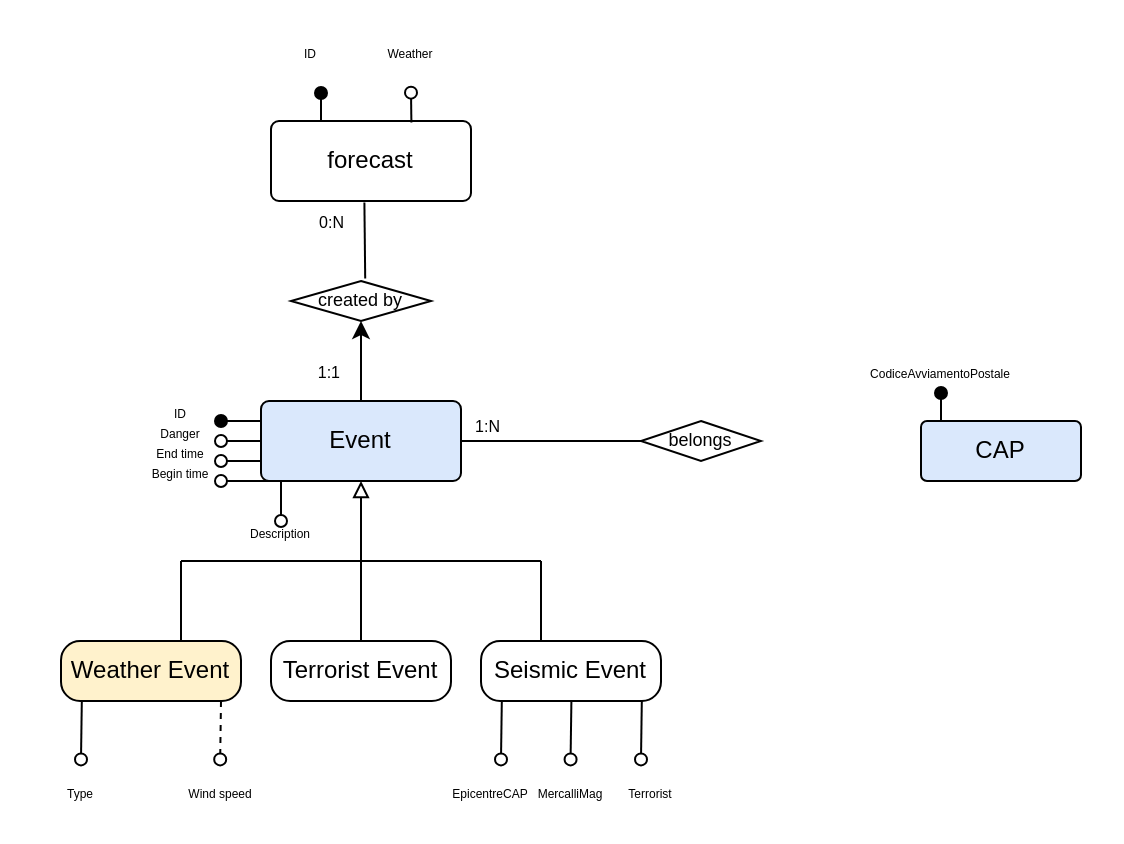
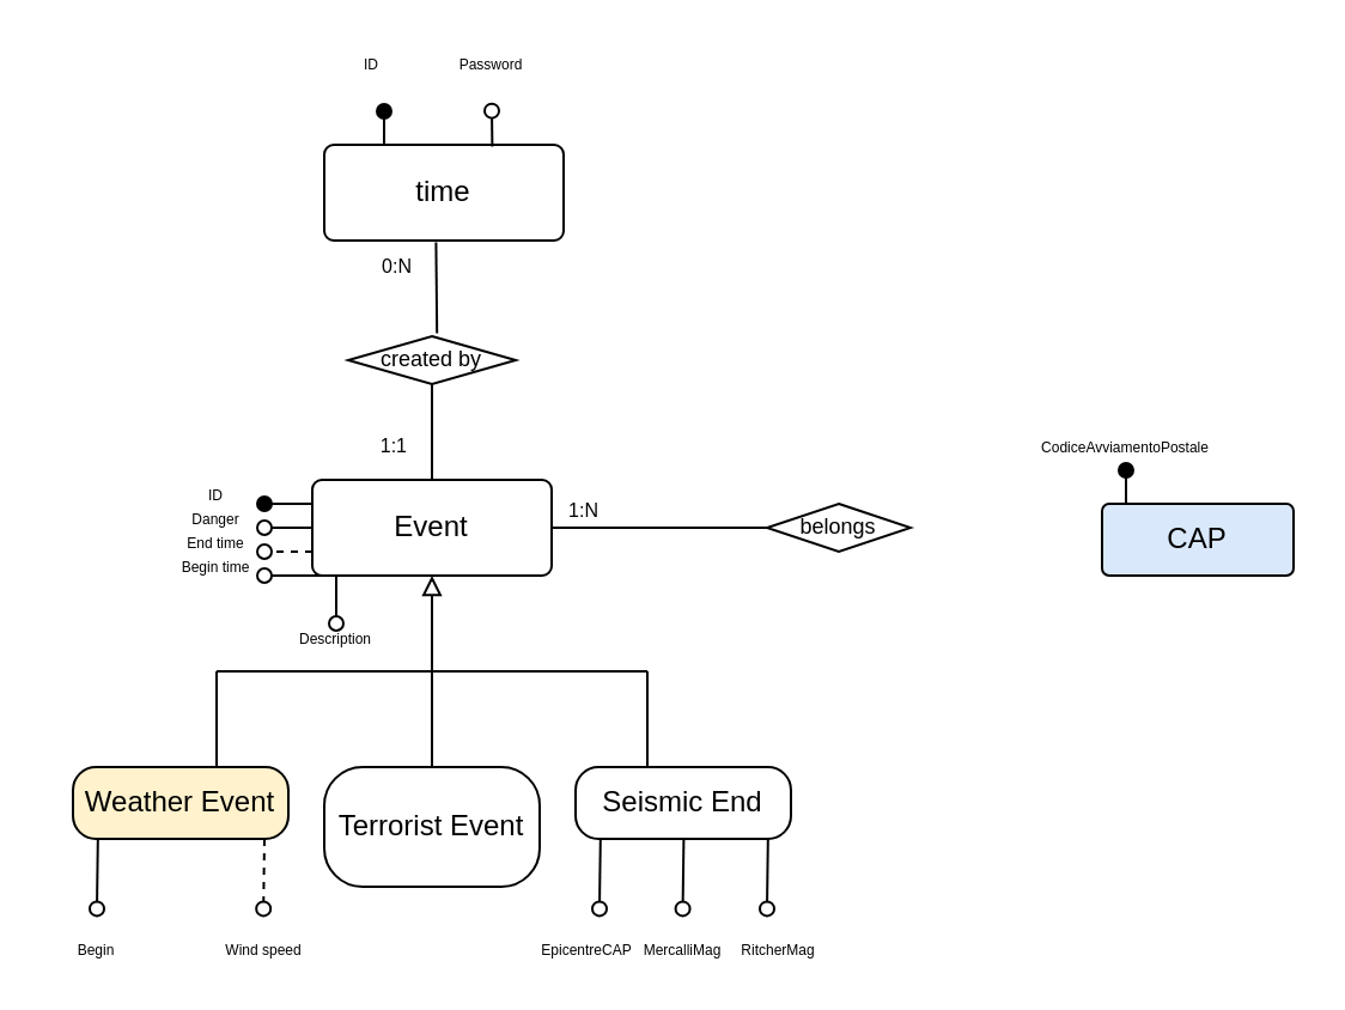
- <mxCell id="45" value="&lt;font style=&quot;font-size: 6px&quot;&gt;Weather&lt;/font&gt;" parent="1" vertex="1" style="text;html=1;strokeColor=none;fillColor=none;align=center;verticalAlign=middle;whiteSpace=wrap;rounded=0;"><mxGeometry width="40" height="10" as="geometry" y="20" x="185" /></mxCell>
+ <mxCell id="45" value="&lt;font style=&quot;font-size: 6px&quot;&gt;Password&lt;/font&gt;" parent="1" vertex="1" style="text;html=1;strokeColor=none;fillColor=none;align=center;verticalAlign=middle;whiteSpace=wrap;rounded=0;"><mxGeometry width="40" height="10" as="geometry" y="20" x="185" /></mxCell>
- <mxCell id="20" value="forecast" parent="1" vertex="1" style="rounded=1;arcSize=10;whiteSpace=wrap;html=1;align=center;"><mxGeometry width="100" height="40" as="geometry" y="60" x="135" /></mxCell>
+ <mxCell id="20" value="time" parent="1" vertex="1" style="rounded=1;arcSize=10;whiteSpace=wrap;html=1;align=center;"><mxGeometry width="100" height="40" as="geometry" y="60" x="135" /></mxCell>
- <mxCell id="29" value="" parent="1" style="endArrow=classic;html=1;rounded=0;fontSize=9;entryX=0.5;entryY=1;entryDx=0;entryDy=0;exitX=0.5;exitY=0;exitDx=0;exitDy=0;" edge="1" target="28" source="2"><mxGeometry as="geometry" relative="1"><mxPoint as="sourcePoint" y="200" x="220" /><mxPoint as="targetPoint" y="175" x="411" /><Array as="points" /></mxGeometry></mxCell>
+ <mxCell id="29" value="" parent="1" style="endArrow=none;html=1;rounded=0;fontSize=9;entryX=0.5;entryY=1;entryDx=0;entryDy=0;exitX=0.5;exitY=0;exitDx=0;exitDy=0;" edge="1" target="28" source="2"><mxGeometry as="geometry" relative="1"><mxPoint as="sourcePoint" y="200" x="220" /><mxPoint as="targetPoint" y="175" x="411" /><Array as="points" /></mxGeometry></mxCell>
- <mxCell id="2" value="Event" parent="1" vertex="1" style="rounded=1;arcSize=10;whiteSpace=wrap;html=1;align=center;fillColor=#dae8fc;"><mxGeometry width="100" height="40" as="geometry" y="200" x="130" /></mxCell>
+ <mxCell id="2" value="Event" parent="1" vertex="1" style="rounded=1;arcSize=10;whiteSpace=wrap;html=1;align=center;"><mxGeometry width="100" height="40" as="geometry" y="200" x="130" /></mxCell>
- <mxCell id="17" value="" parent="1" style="endArrow=oval;html=1;endFill=0;entryX=1;entryY=1;entryDx=0;entryDy=0;exitX=0;exitY=0.75;exitDx=0;exitDy=0;" edge="1" target="16" source="2"><mxGeometry width="50" height="50" as="geometry" relative="1"><mxPoint as="sourcePoint" y="230" x="140" /><mxPoint as="targetPoint" y="230" x="120" /><Array as="points" /></mxGeometry></mxCell>
+ <mxCell id="17" value="" parent="1" style="endArrow=oval;html=1;endFill=0;entryX=1;entryY=1;entryDx=0;entryDy=0;exitX=0;exitY=0.75;exitDx=0;exitDy=0;dashed=1;" edge="1" target="16" source="2"><mxGeometry width="50" height="50" as="geometry" relative="1"><mxPoint as="sourcePoint" y="230" x="140" /><mxPoint as="targetPoint" y="230" x="120" /><Array as="points" /></mxGeometry></mxCell>
- <mxCell id="9" value="Terrorist Event" parent="1" vertex="1" style="rounded=1;arcSize=32;whiteSpace=wrap;html=1;align=center;"><mxGeometry width="90" height="30" as="geometry" y="320" x="135" /></mxCell>
+ <mxCell id="9" value="Terrorist Event" parent="1" vertex="1" style="rounded=1;arcSize=32;whiteSpace=wrap;html=1;align=center;"><mxGeometry x="135" y="320" width="90" height="50" as="geometry" /></mxCell>
- <mxCell id="11" value="Seismic&amp;nbsp;Event" parent="1" vertex="1" style="rounded=1;arcSize=32;whiteSpace=wrap;html=1;align=center;"><mxGeometry width="90" height="30" as="geometry" y="320" x="240" /></mxCell>
+ <mxCell id="11" value="Seismic&amp;nbsp;End" parent="1" vertex="1" style="rounded=1;arcSize=32;whiteSpace=wrap;html=1;align=center;"><mxGeometry width="90" height="30" as="geometry" y="320" x="240" /></mxCell>
- <mxCell id="41" value="&lt;font style=&quot;font-size: 6px&quot;&gt;Type&lt;br&gt;&lt;/font&gt;" parent="1" vertex="1" style="text;html=1;strokeColor=none;fillColor=none;align=center;verticalAlign=middle;whiteSpace=wrap;rounded=0;"><mxGeometry width="40" height="10" as="geometry" y="390" x="20" /></mxCell>
+ <mxCell id="41" value="&lt;font style=&quot;font-size: 6px&quot;&gt;Begin&lt;br&gt;&lt;/font&gt;" parent="1" vertex="1" style="text;html=1;strokeColor=none;fillColor=none;align=center;verticalAlign=middle;whiteSpace=wrap;rounded=0;"><mxGeometry width="40" height="10" as="geometry" y="390" x="20" /></mxCell>
- <mxCell id="40" value="&lt;font style=&quot;font-size: 6px&quot;&gt;Terrorist&lt;br&gt;&lt;/font&gt;" parent="1" vertex="1" style="text;html=1;strokeColor=none;fillColor=none;align=center;verticalAlign=middle;whiteSpace=wrap;rounded=0;"><mxGeometry width="40" height="10" as="geometry" y="390" x="305" /></mxCell>
+ <mxCell id="40" value="&lt;font style=&quot;font-size: 6px&quot;&gt;RitcherMag&lt;br&gt;&lt;/font&gt;" parent="1" vertex="1" style="text;html=1;strokeColor=none;fillColor=none;align=center;verticalAlign=middle;whiteSpace=wrap;rounded=0;"><mxGeometry width="40" height="10" as="geometry" y="390" x="305" /></mxCell>
